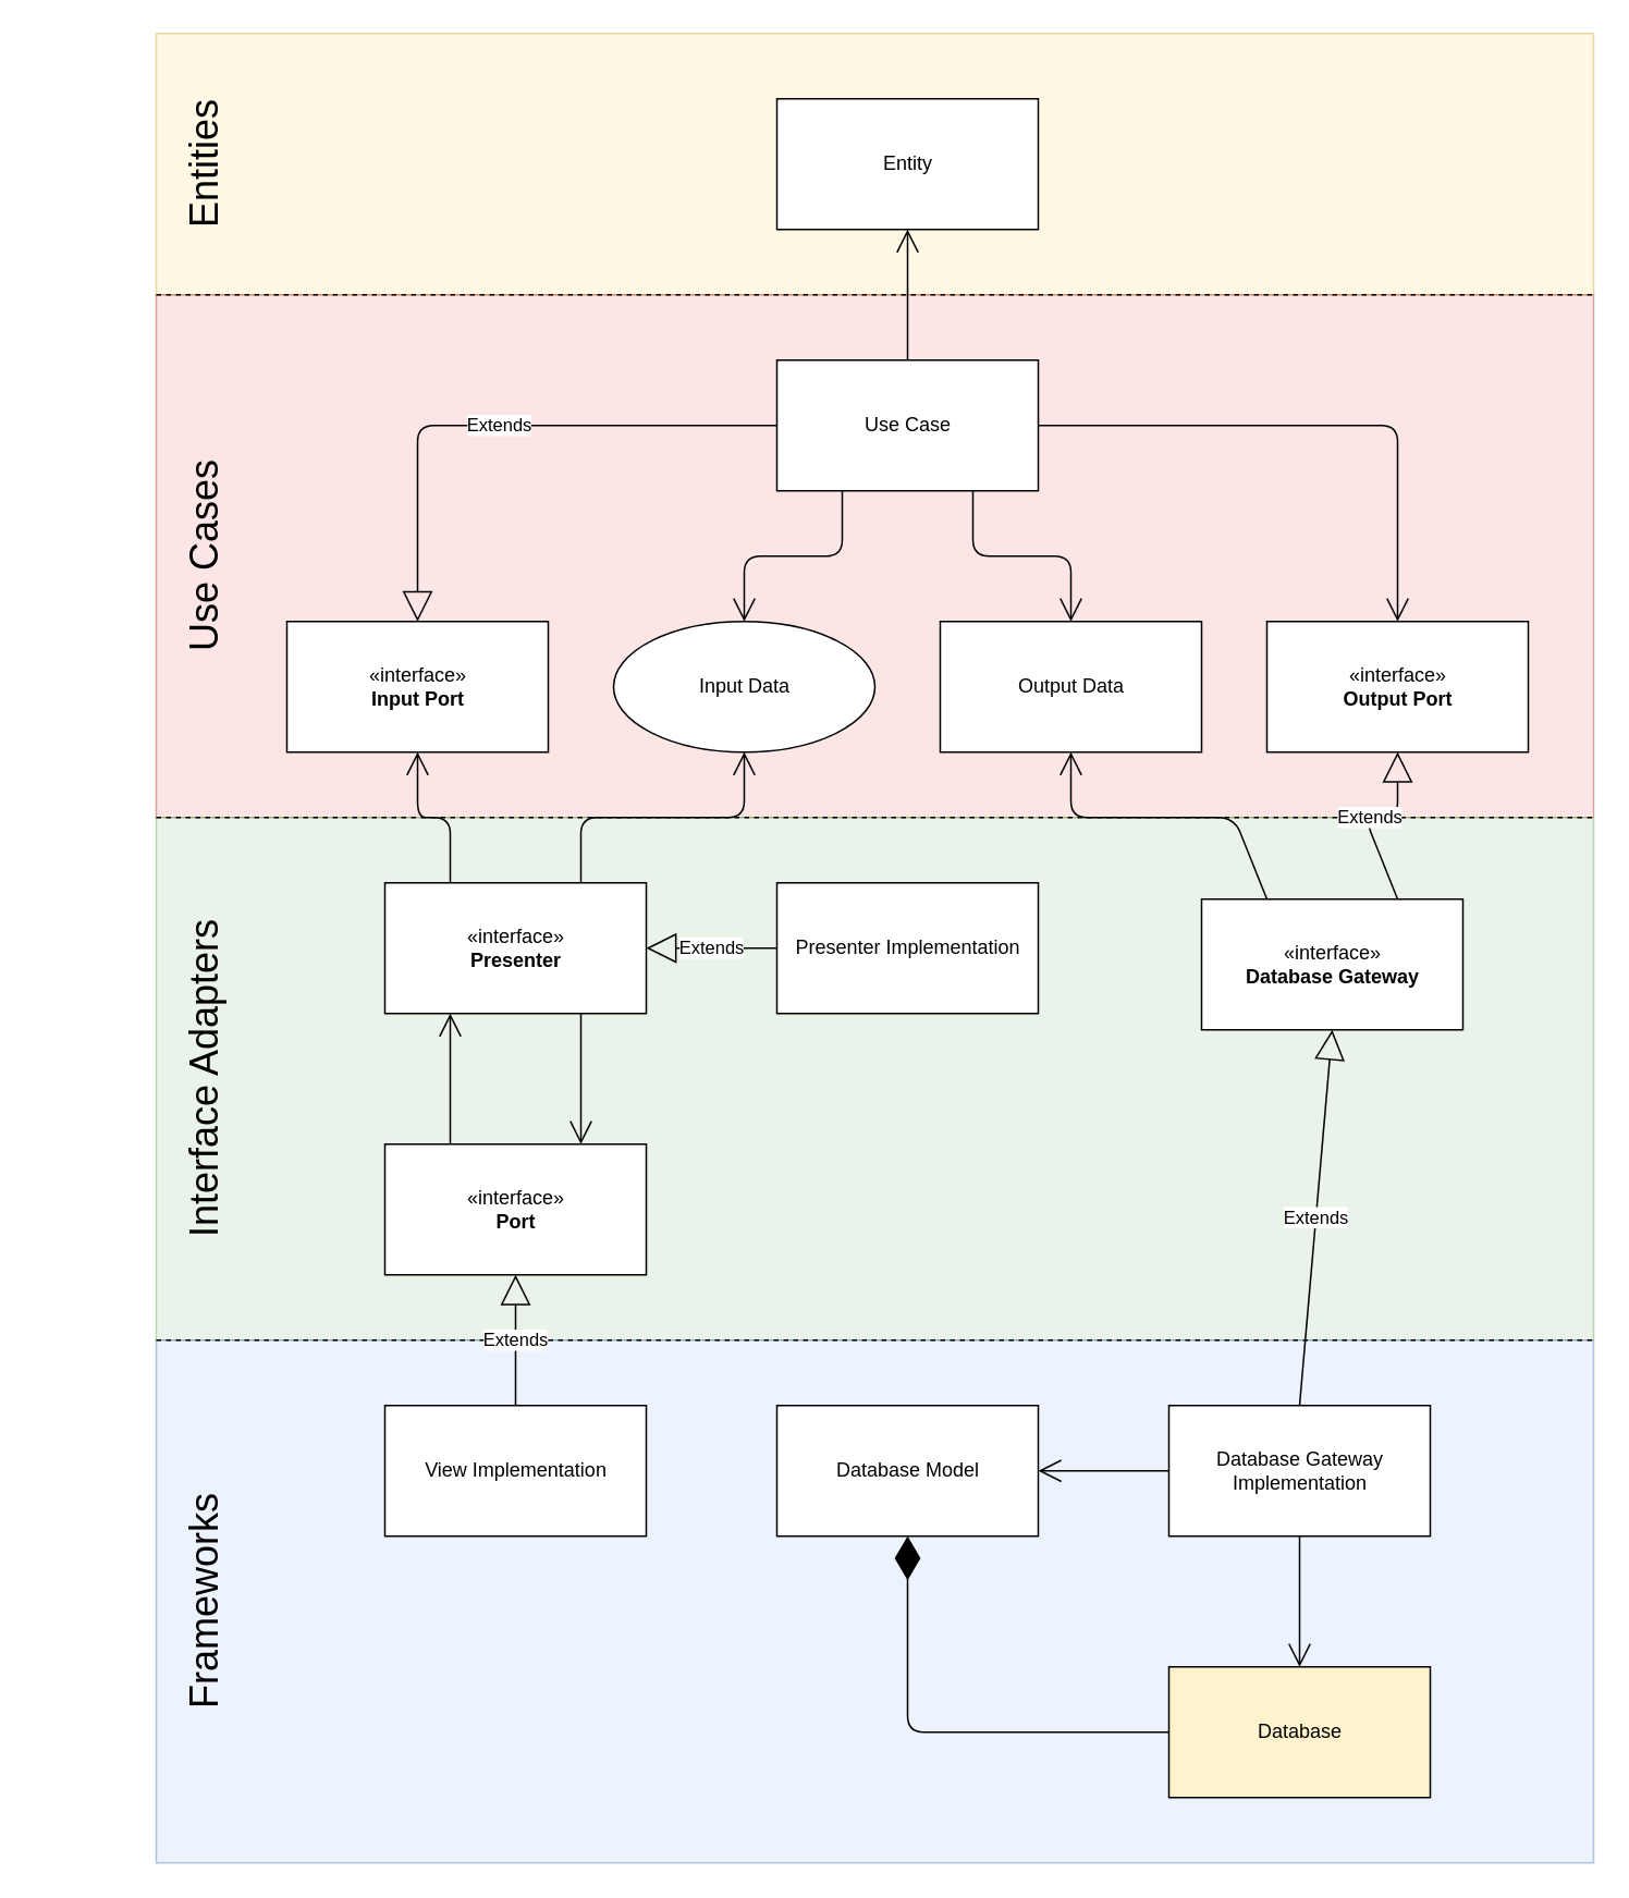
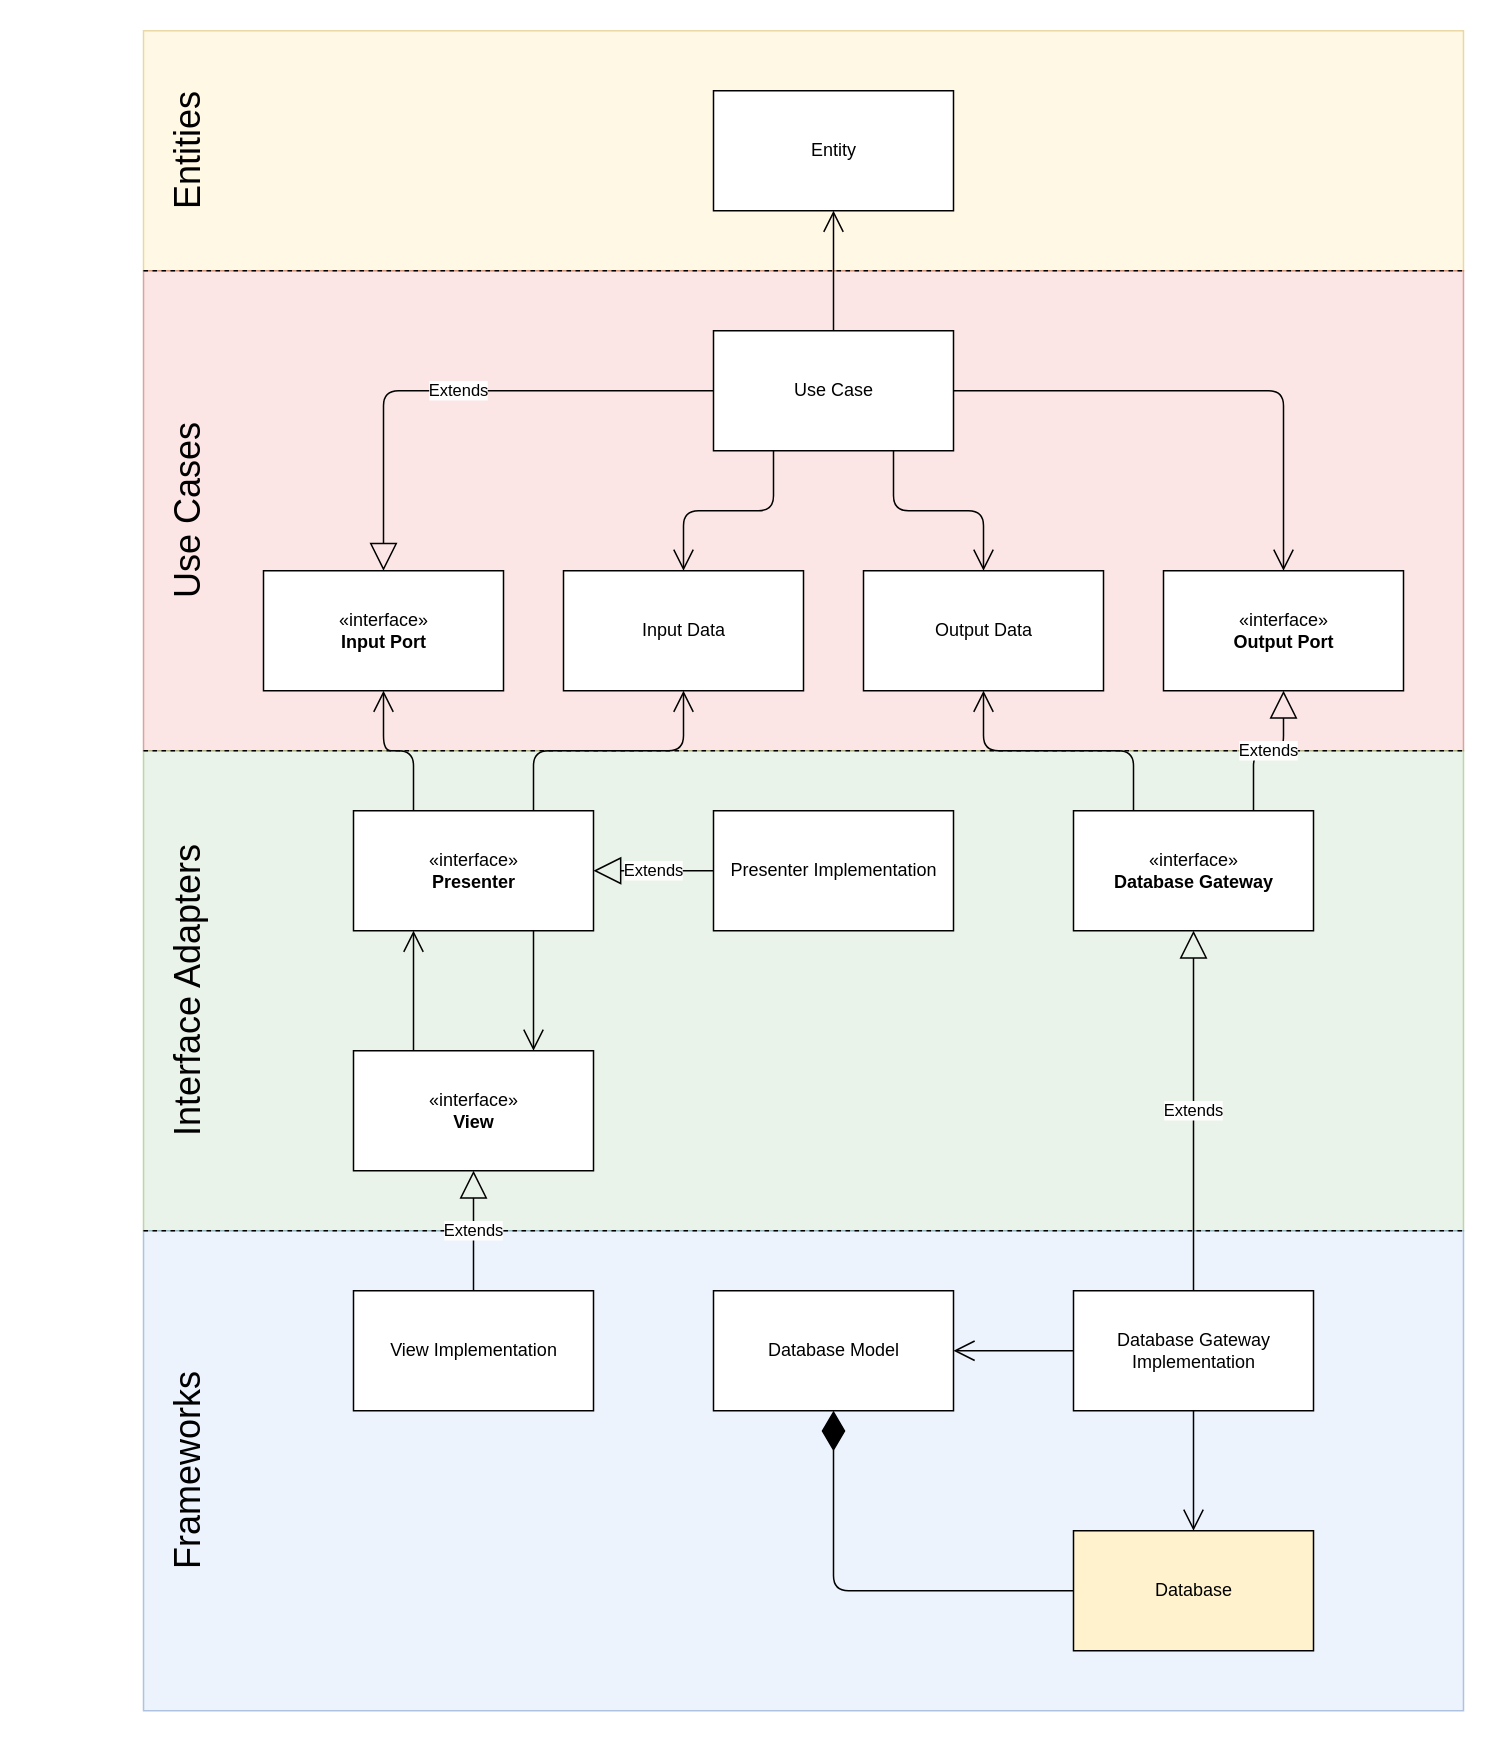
- <mxCell id="11" value="Input Data" style="ellipse;html=1;" vertex="1" parent="1"><mxGeometry x="375" y="380" width="160" height="80" as="geometry" /></mxCell>
+ <mxCell id="11" value="Input Data" style="html=1;" vertex="1" parent="1"><mxGeometry x="375" y="380" width="160" height="80" as="geometry" /></mxCell>
- <mxCell id="27" value="«interface»&lt;br&gt;&lt;b&gt;Database Gateway&lt;/b&gt;" style="html=1;" vertex="1" parent="1"><mxGeometry x="735" y="550" width="160" height="80" as="geometry" /></mxCell>
+ <mxCell id="27" value="«interface»&lt;br&gt;&lt;b&gt;Database Gateway&lt;/b&gt;" style="html=1;" vertex="1" parent="1"><mxGeometry x="715" y="540" width="160" height="80" as="geometry" /></mxCell>
- <mxCell id="23" value="«interface»&lt;br&gt;&lt;b&gt;Port&lt;/b&gt;" style="html=1;" vertex="1" parent="1"><mxGeometry x="235" y="700" width="160" height="80" as="geometry" /></mxCell>
+ <mxCell id="23" value="«interface»&lt;br&gt;&lt;b&gt;View&lt;/b&gt;" style="html=1;" vertex="1" parent="1"><mxGeometry x="235" y="700" width="160" height="80" as="geometry" /></mxCell>
